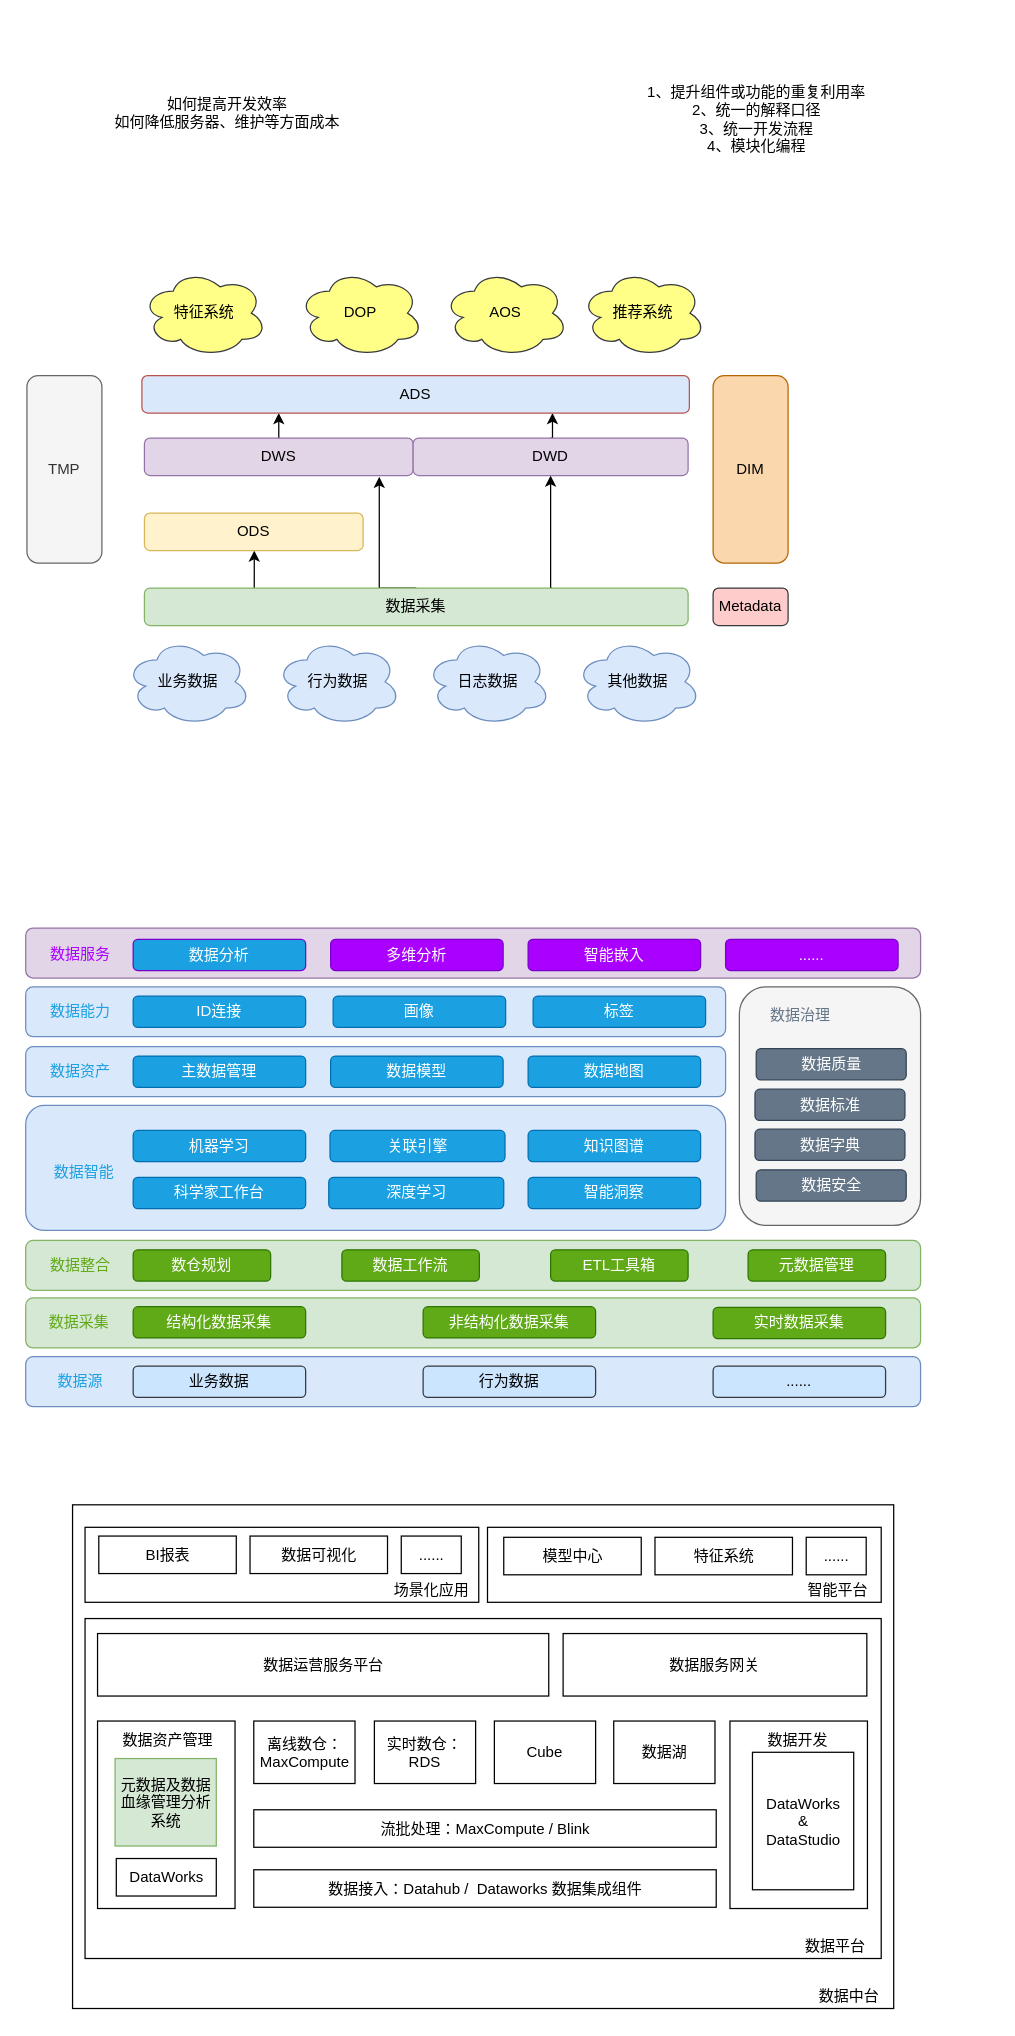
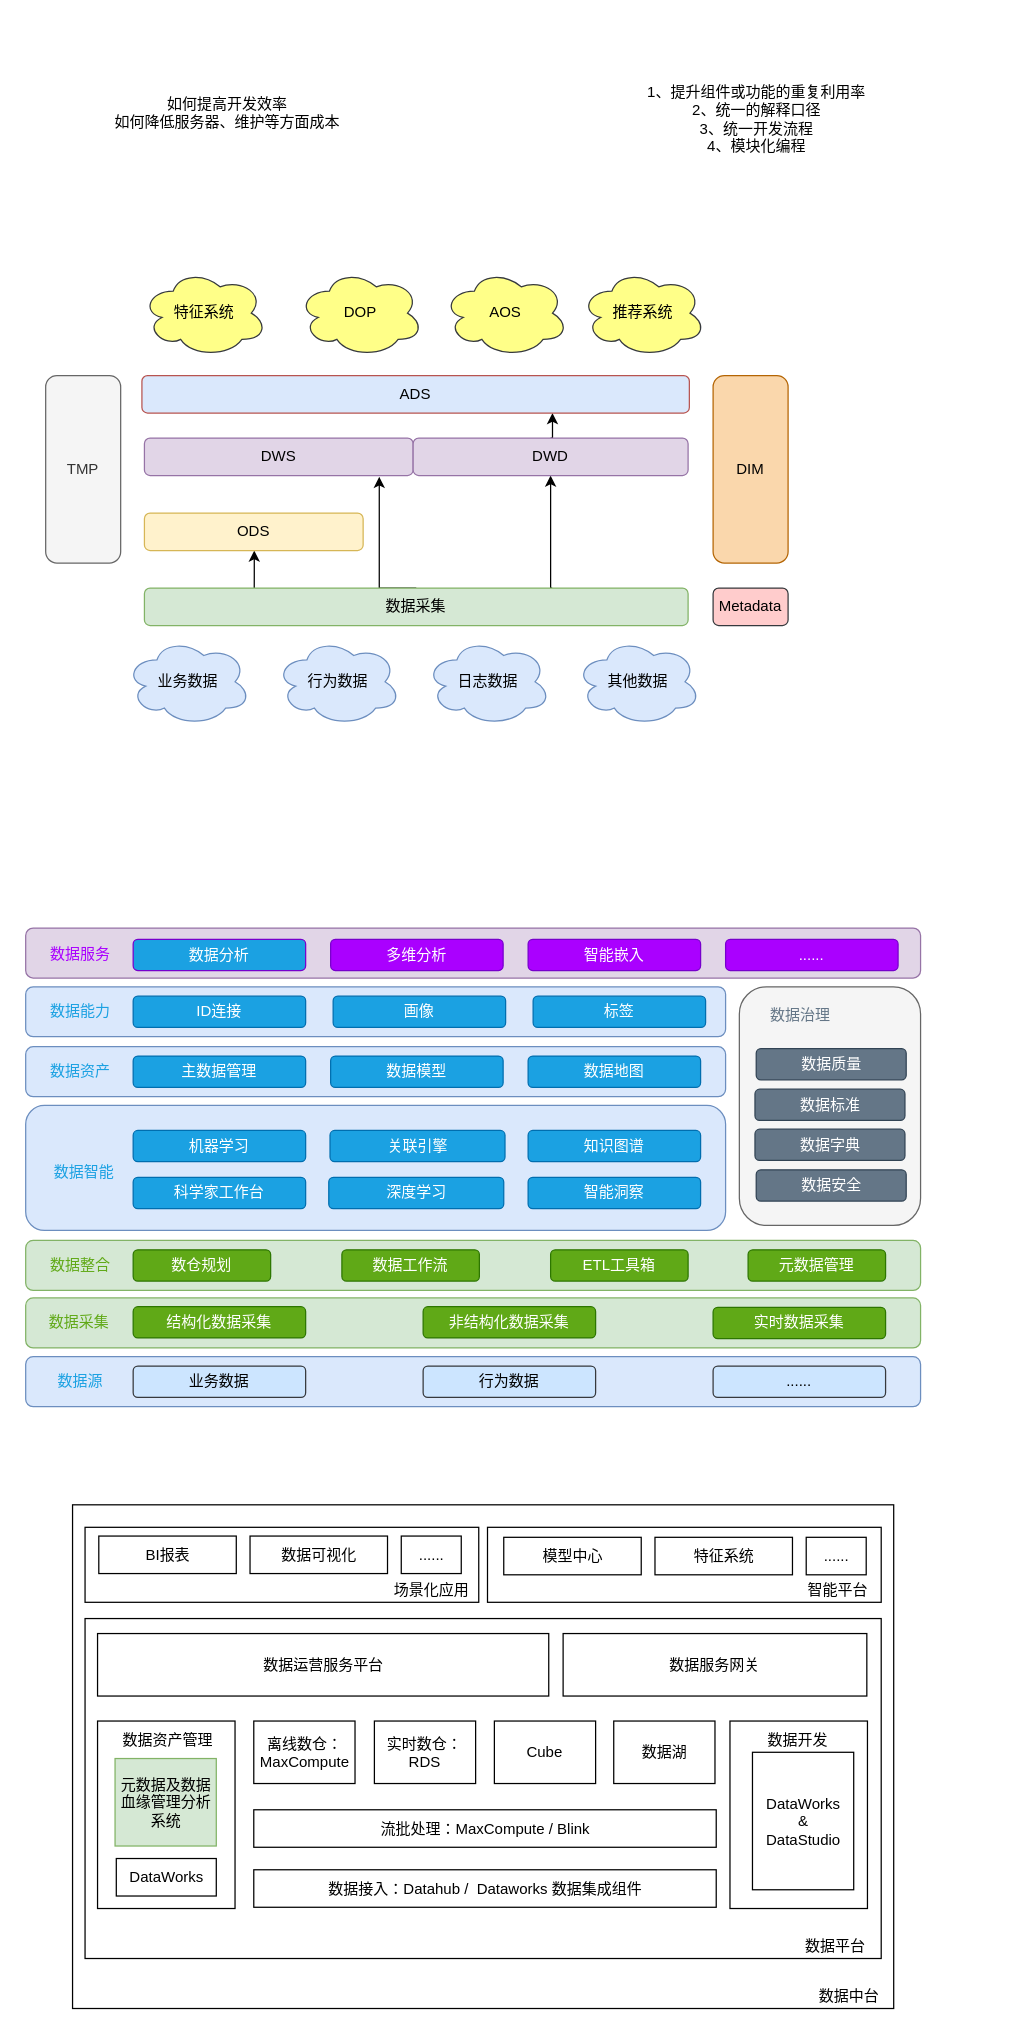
- <mxCell id="17" style="edgeStyle=orthogonalEdgeStyle;rounded=0;orthogonalLoop=1;jettySize=auto;html=1;exitX=0.5;exitY=0;exitDx=0;exitDy=0;entryX=0.25;entryY=1;entryDx=0;entryDy=0;" parent="1" source="18" target="21" edge="1"><mxGeometry relative="1" as="geometry" /></mxCell>
- <mxCell id="22" value="TMP" style="rounded=1;whiteSpace=wrap;html=1;fillColor=#f5f5f5;strokeColor=#666666;fontColor=#333333;" parent="1" vertex="1"><mxGeometry x="21" y="300" width="60" height="150" as="geometry" /></mxCell>
+ <mxCell id="22" value="TMP" style="rounded=1;whiteSpace=wrap;html=1;fillColor=#f5f5f5;strokeColor=#666666;fontColor=#333333;" parent="1" vertex="1"><mxGeometry x="36" y="300" width="60" height="150" as="geometry" /></mxCell>
